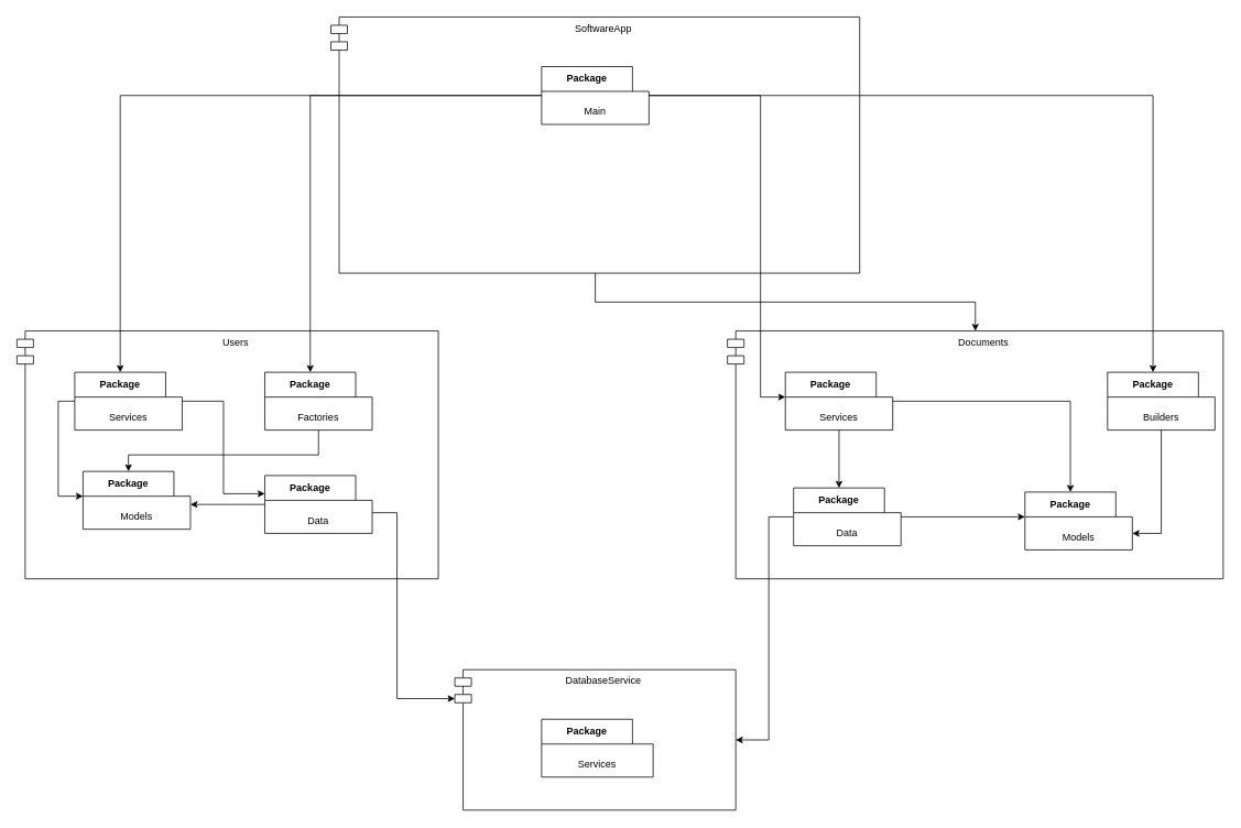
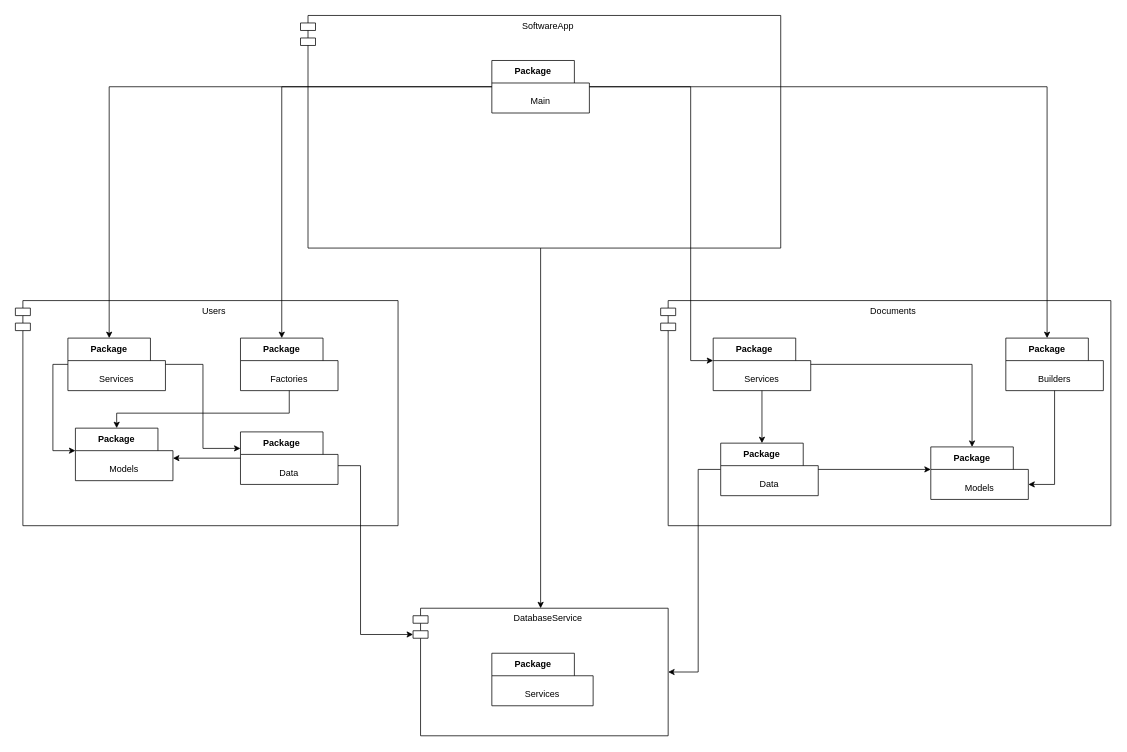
- <mxCell id="5" style="edgeStyle=orthogonalEdgeStyle;rounded=0;orthogonalLoop=1;jettySize=auto;html=1;" parent="1" source="6" target="3" edge="1"><mxGeometry relative="1" as="geometry" /></mxCell>
+ <mxCell id="5" style="edgeStyle=orthogonalEdgeStyle;rounded=0;orthogonalLoop=1;jettySize=auto;html=1;entryX=0.5;entryY=0;entryDx=0;entryDy=0;" parent="1" source="6" target="2" edge="1"><mxGeometry relative="1" as="geometry" /></mxCell>
